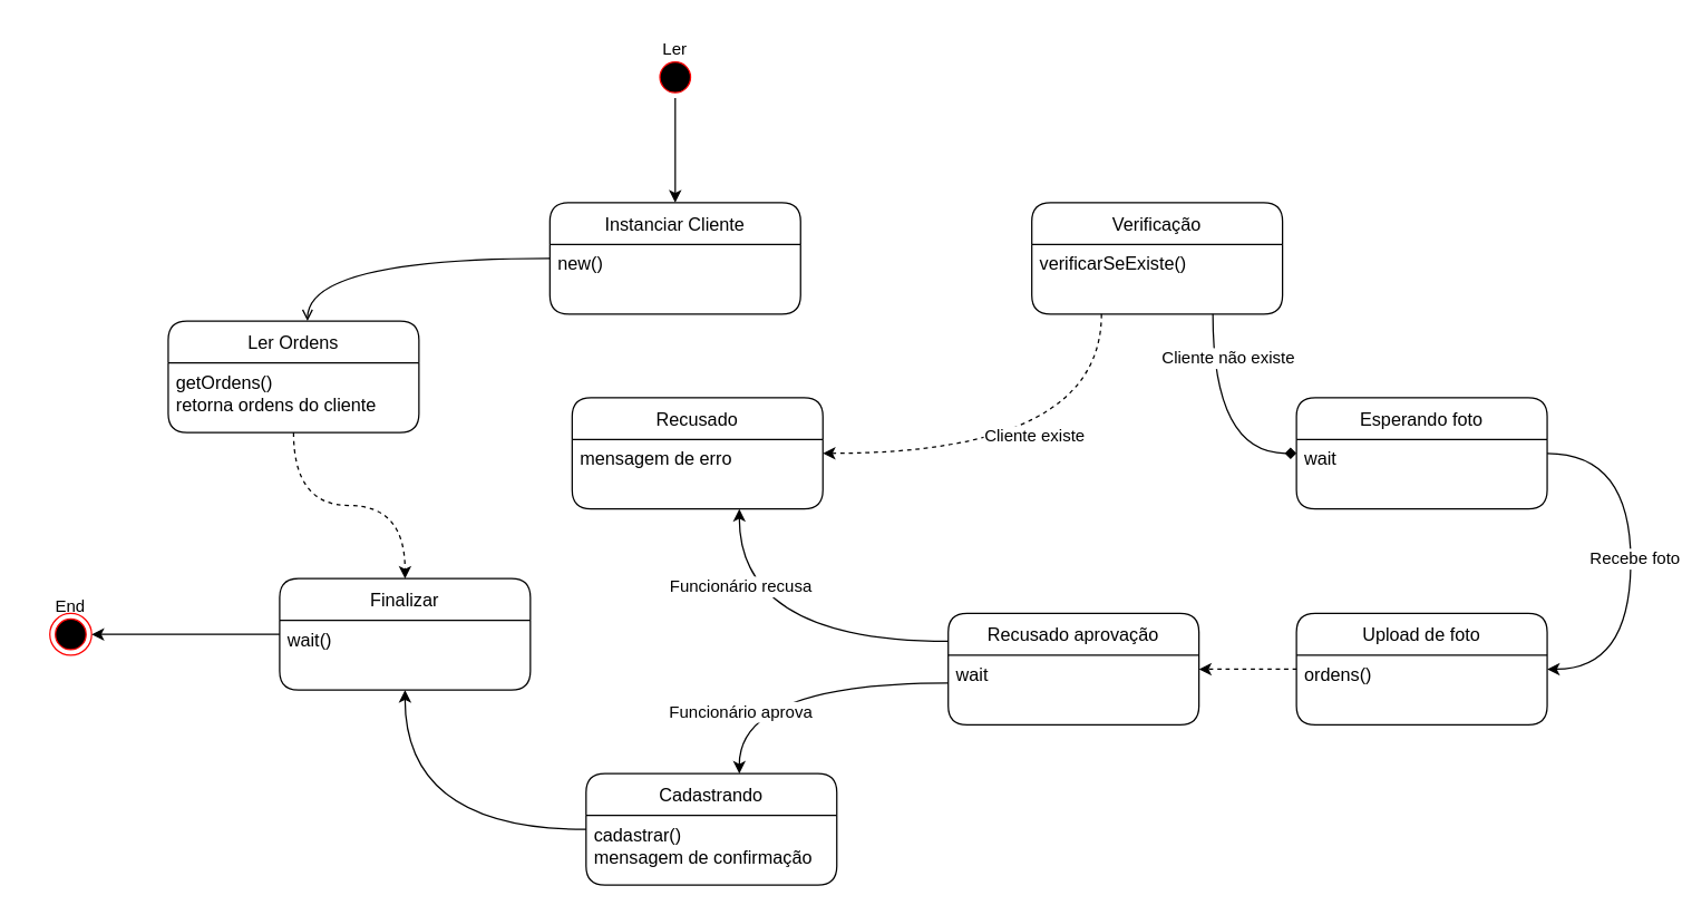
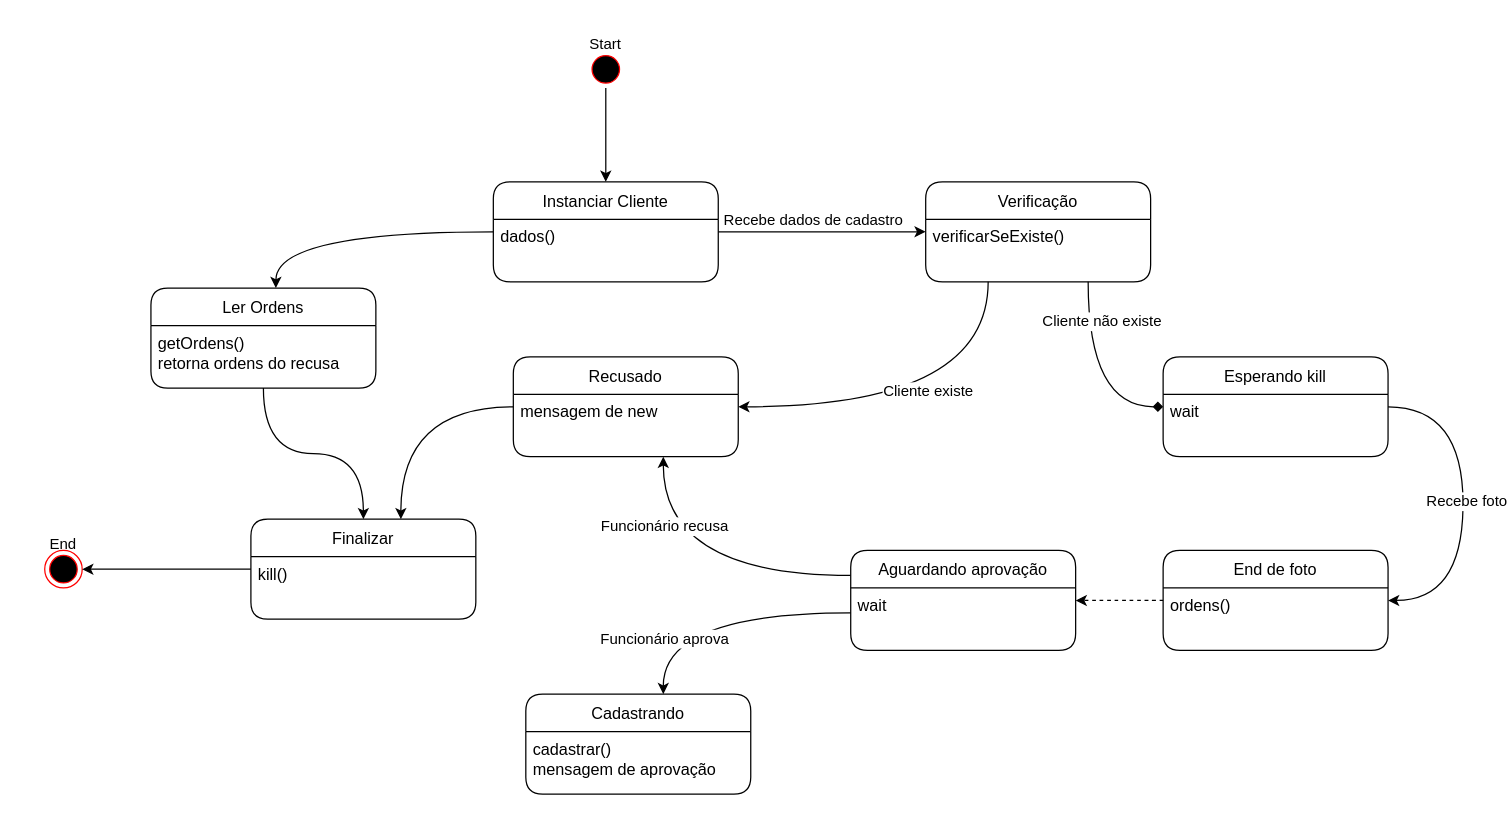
- <mxCell id="9" value="Ler" style="text;html=1;strokeColor=none;fillColor=none;align=center;verticalAlign=middle;whiteSpace=wrap;rounded=0;" vertex="1" parent="7"><mxGeometry width="60" height="30" as="geometry" /></mxCell>
+ <mxCell id="9" value="Start" style="text;html=1;strokeColor=none;fillColor=none;align=center;verticalAlign=middle;whiteSpace=wrap;rounded=0;" vertex="1" parent="7"><mxGeometry width="60" height="30" as="geometry" /></mxCell>
+ <mxCell id="2" style="edgeStyle=orthogonalEdgeStyle;rounded=0;orthogonalLoop=1;jettySize=auto;html=1;fontSize=12;" edge="1" parent="1" source="5" target="18"><mxGeometry relative="1" as="geometry"><mxPoint x="600" y="245" as="targetPoint" /></mxGeometry></mxCell>
+ <mxCell id="3" value="Recebe dados de cadastro" style="edgeLabel;html=1;align=center;verticalAlign=middle;resizable=0;points=[];fontSize=12;" vertex="1" connectable="0" parent="2"><mxGeometry x="0.196" y="-1" relative="1" as="geometry"><mxPoint x="-24" y="-11" as="offset" /></mxGeometry></mxCell>
- <mxCell id="6" value="new()" style="text;strokeColor=none;fillColor=none;align=left;verticalAlign=top;spacingLeft=4;spacingRight=4;overflow=hidden;points=[[0,0.5],[1,0.5]];portConstraint=eastwest;rotatable=0;fontSize=13;" vertex="1" parent="5"><mxGeometry y="30" width="180" height="50" as="geometry" /></mxCell>
+ <mxCell id="6" value="dados()" style="text;strokeColor=none;fillColor=none;align=left;verticalAlign=top;spacingLeft=4;spacingRight=4;overflow=hidden;points=[[0,0.5],[1,0.5]];portConstraint=eastwest;rotatable=0;fontSize=13;" vertex="1" parent="5"><mxGeometry y="30" width="180" height="50" as="geometry" /></mxCell>
- <mxCell id="4" style="edgeStyle=orthogonalEdgeStyle;rounded=0;orthogonalLoop=1;jettySize=auto;html=1;curved=1;endArrow=open;" edge="1" parent="1" source="5" target="43"><mxGeometry relative="1" as="geometry"><Array as="points"><mxPoint x="220" y="185" /></Array></mxGeometry></mxCell>
+ <mxCell id="4" style="edgeStyle=orthogonalEdgeStyle;rounded=0;orthogonalLoop=1;jettySize=auto;html=1;curved=1;" edge="1" parent="1" source="5" target="43"><mxGeometry relative="1" as="geometry"><Array as="points"><mxPoint x="220" y="185" /></Array></mxGeometry></mxCell>
- <mxCell id="44" value="getOrdens()&#10;retorna ordens do cliente" style="text;strokeColor=none;fillColor=none;align=left;verticalAlign=top;spacingLeft=4;spacingRight=4;overflow=hidden;points=[[0,0.5],[1,0.5]];portConstraint=eastwest;rotatable=0;fontSize=13;" vertex="1" parent="43"><mxGeometry y="30" width="180" height="50" as="geometry" /></mxCell>
+ <mxCell id="44" value="getOrdens()&#10;retorna ordens do recusa" style="text;strokeColor=none;fillColor=none;align=left;verticalAlign=top;spacingLeft=4;spacingRight=4;overflow=hidden;points=[[0,0.5],[1,0.5]];portConstraint=eastwest;rotatable=0;fontSize=13;" vertex="1" parent="43"><mxGeometry y="30" width="180" height="50" as="geometry" /></mxCell>
- <mxCell id="25" value="Esperando foto" style="swimlane;fontStyle=0;childLayout=stackLayout;horizontal=1;startSize=30;horizontalStack=0;resizeParent=1;resizeParentMax=0;resizeLast=0;collapsible=1;marginBottom=0;rounded=1;fontSize=13;" vertex="1" parent="1"><mxGeometry x="930" y="285" width="180" height="80" as="geometry" /></mxCell>
+ <mxCell id="25" value="Esperando kill" style="swimlane;fontStyle=0;childLayout=stackLayout;horizontal=1;startSize=30;horizontalStack=0;resizeParent=1;resizeParentMax=0;resizeLast=0;collapsible=1;marginBottom=0;rounded=1;fontSize=13;" vertex="1" parent="1"><mxGeometry x="930" y="285" width="180" height="80" as="geometry" /></mxCell>
- <mxCell id="14" style="edgeStyle=orthogonalEdgeStyle;rounded=0;orthogonalLoop=1;jettySize=auto;html=1;fontSize=12;curved=1;dashed=1;" edge="1" parent="1" source="18" target="21"><mxGeometry relative="1" as="geometry"><Array as="points"><mxPoint x="790" y="325" /></Array></mxGeometry></mxCell>
+ <mxCell id="14" style="edgeStyle=orthogonalEdgeStyle;rounded=0;orthogonalLoop=1;jettySize=auto;html=1;fontSize=12;curved=1;" edge="1" parent="1" source="18" target="21"><mxGeometry relative="1" as="geometry"><Array as="points"><mxPoint x="790" y="325" /></Array></mxGeometry></mxCell>
- <mxCell id="22" value="mensagem de erro&#10;" style="text;strokeColor=none;fillColor=none;align=left;verticalAlign=top;spacingLeft=4;spacingRight=4;overflow=hidden;points=[[0,0.5],[1,0.5]];portConstraint=eastwest;rotatable=0;fontSize=13;" vertex="1" parent="21"><mxGeometry y="30" width="180" height="50" as="geometry" /></mxCell>
+ <mxCell id="22" value="mensagem de new&#10;" style="text;strokeColor=none;fillColor=none;align=left;verticalAlign=top;spacingLeft=4;spacingRight=4;overflow=hidden;points=[[0,0.5],[1,0.5]];portConstraint=eastwest;rotatable=0;fontSize=13;" vertex="1" parent="21"><mxGeometry y="30" width="180" height="50" as="geometry" /></mxCell>
+ <mxCell id="20" style="edgeStyle=orthogonalEdgeStyle;curved=1;rounded=0;orthogonalLoop=1;jettySize=auto;html=1;fontSize=12;" edge="1" parent="1" source="21" target="38"><mxGeometry relative="1" as="geometry"><Array as="points"><mxPoint x="320" y="325" /></Array></mxGeometry></mxCell>
- <mxCell id="42" style="edgeStyle=orthogonalEdgeStyle;curved=1;rounded=0;orthogonalLoop=1;jettySize=auto;html=1;dashed=1;" edge="1" parent="1" source="43" target="38"><mxGeometry relative="1" as="geometry" /></mxCell>
+ <mxCell id="42" style="edgeStyle=orthogonalEdgeStyle;curved=1;rounded=0;orthogonalLoop=1;jettySize=auto;html=1;" edge="1" parent="1" source="43" target="38"><mxGeometry relative="1" as="geometry" /></mxCell>
- <mxCell id="32" value="Recusado aprovação" style="swimlane;fontStyle=0;childLayout=stackLayout;horizontal=1;startSize=30;horizontalStack=0;resizeParent=1;resizeParentMax=0;resizeLast=0;collapsible=1;marginBottom=0;rounded=1;fontSize=13;" vertex="1" parent="1"><mxGeometry x="680" y="440" width="180" height="80" as="geometry" /></mxCell>
+ <mxCell id="32" value="Aguardando aprovação" style="swimlane;fontStyle=0;childLayout=stackLayout;horizontal=1;startSize=30;horizontalStack=0;resizeParent=1;resizeParentMax=0;resizeLast=0;collapsible=1;marginBottom=0;rounded=1;fontSize=13;" vertex="1" parent="1"><mxGeometry x="680" y="440" width="180" height="80" as="geometry" /></mxCell>
- <mxCell id="28" value="Upload de foto" style="swimlane;fontStyle=0;childLayout=stackLayout;horizontal=1;startSize=30;horizontalStack=0;resizeParent=1;resizeParentMax=0;resizeLast=0;collapsible=1;marginBottom=0;rounded=1;fontSize=13;" vertex="1" parent="1"><mxGeometry x="930" y="440" width="180" height="80" as="geometry" /></mxCell>
+ <mxCell id="28" value="End de foto" style="swimlane;fontStyle=0;childLayout=stackLayout;horizontal=1;startSize=30;horizontalStack=0;resizeParent=1;resizeParentMax=0;resizeLast=0;collapsible=1;marginBottom=0;rounded=1;fontSize=13;" vertex="1" parent="1"><mxGeometry x="930" y="440" width="180" height="80" as="geometry" /></mxCell>
- <mxCell id="39" value="wait()" style="text;strokeColor=none;fillColor=none;align=left;verticalAlign=top;spacingLeft=4;spacingRight=4;overflow=hidden;points=[[0,0.5],[1,0.5]];portConstraint=eastwest;rotatable=0;fontSize=13;" vertex="1" parent="38"><mxGeometry y="30" width="180" height="50" as="geometry" /></mxCell>
+ <mxCell id="39" value="kill()" style="text;strokeColor=none;fillColor=none;align=left;verticalAlign=top;spacingLeft=4;spacingRight=4;overflow=hidden;points=[[0,0.5],[1,0.5]];portConstraint=eastwest;rotatable=0;fontSize=13;" vertex="1" parent="38"><mxGeometry y="30" width="180" height="50" as="geometry" /></mxCell>
- <mxCell id="34" style="edgeStyle=orthogonalEdgeStyle;curved=1;rounded=0;orthogonalLoop=1;jettySize=auto;html=1;fontSize=12;" edge="1" parent="1" source="35" target="38"><mxGeometry relative="1" as="geometry" /></mxCell>
- <mxCell id="36" value="cadastrar()&#10;mensagem de confirmação" style="text;strokeColor=none;fillColor=none;align=left;verticalAlign=top;spacingLeft=4;spacingRight=4;overflow=hidden;points=[[0,0.5],[1,0.5]];portConstraint=eastwest;rotatable=0;fontSize=13;" vertex="1" parent="35"><mxGeometry y="30" width="180" height="50" as="geometry" /></mxCell>
+ <mxCell id="36" value="cadastrar()&#10;mensagem de aprovação" style="text;strokeColor=none;fillColor=none;align=left;verticalAlign=top;spacingLeft=4;spacingRight=4;overflow=hidden;points=[[0,0.5],[1,0.5]];portConstraint=eastwest;rotatable=0;fontSize=13;" vertex="1" parent="35"><mxGeometry y="30" width="180" height="50" as="geometry" /></mxCell>
